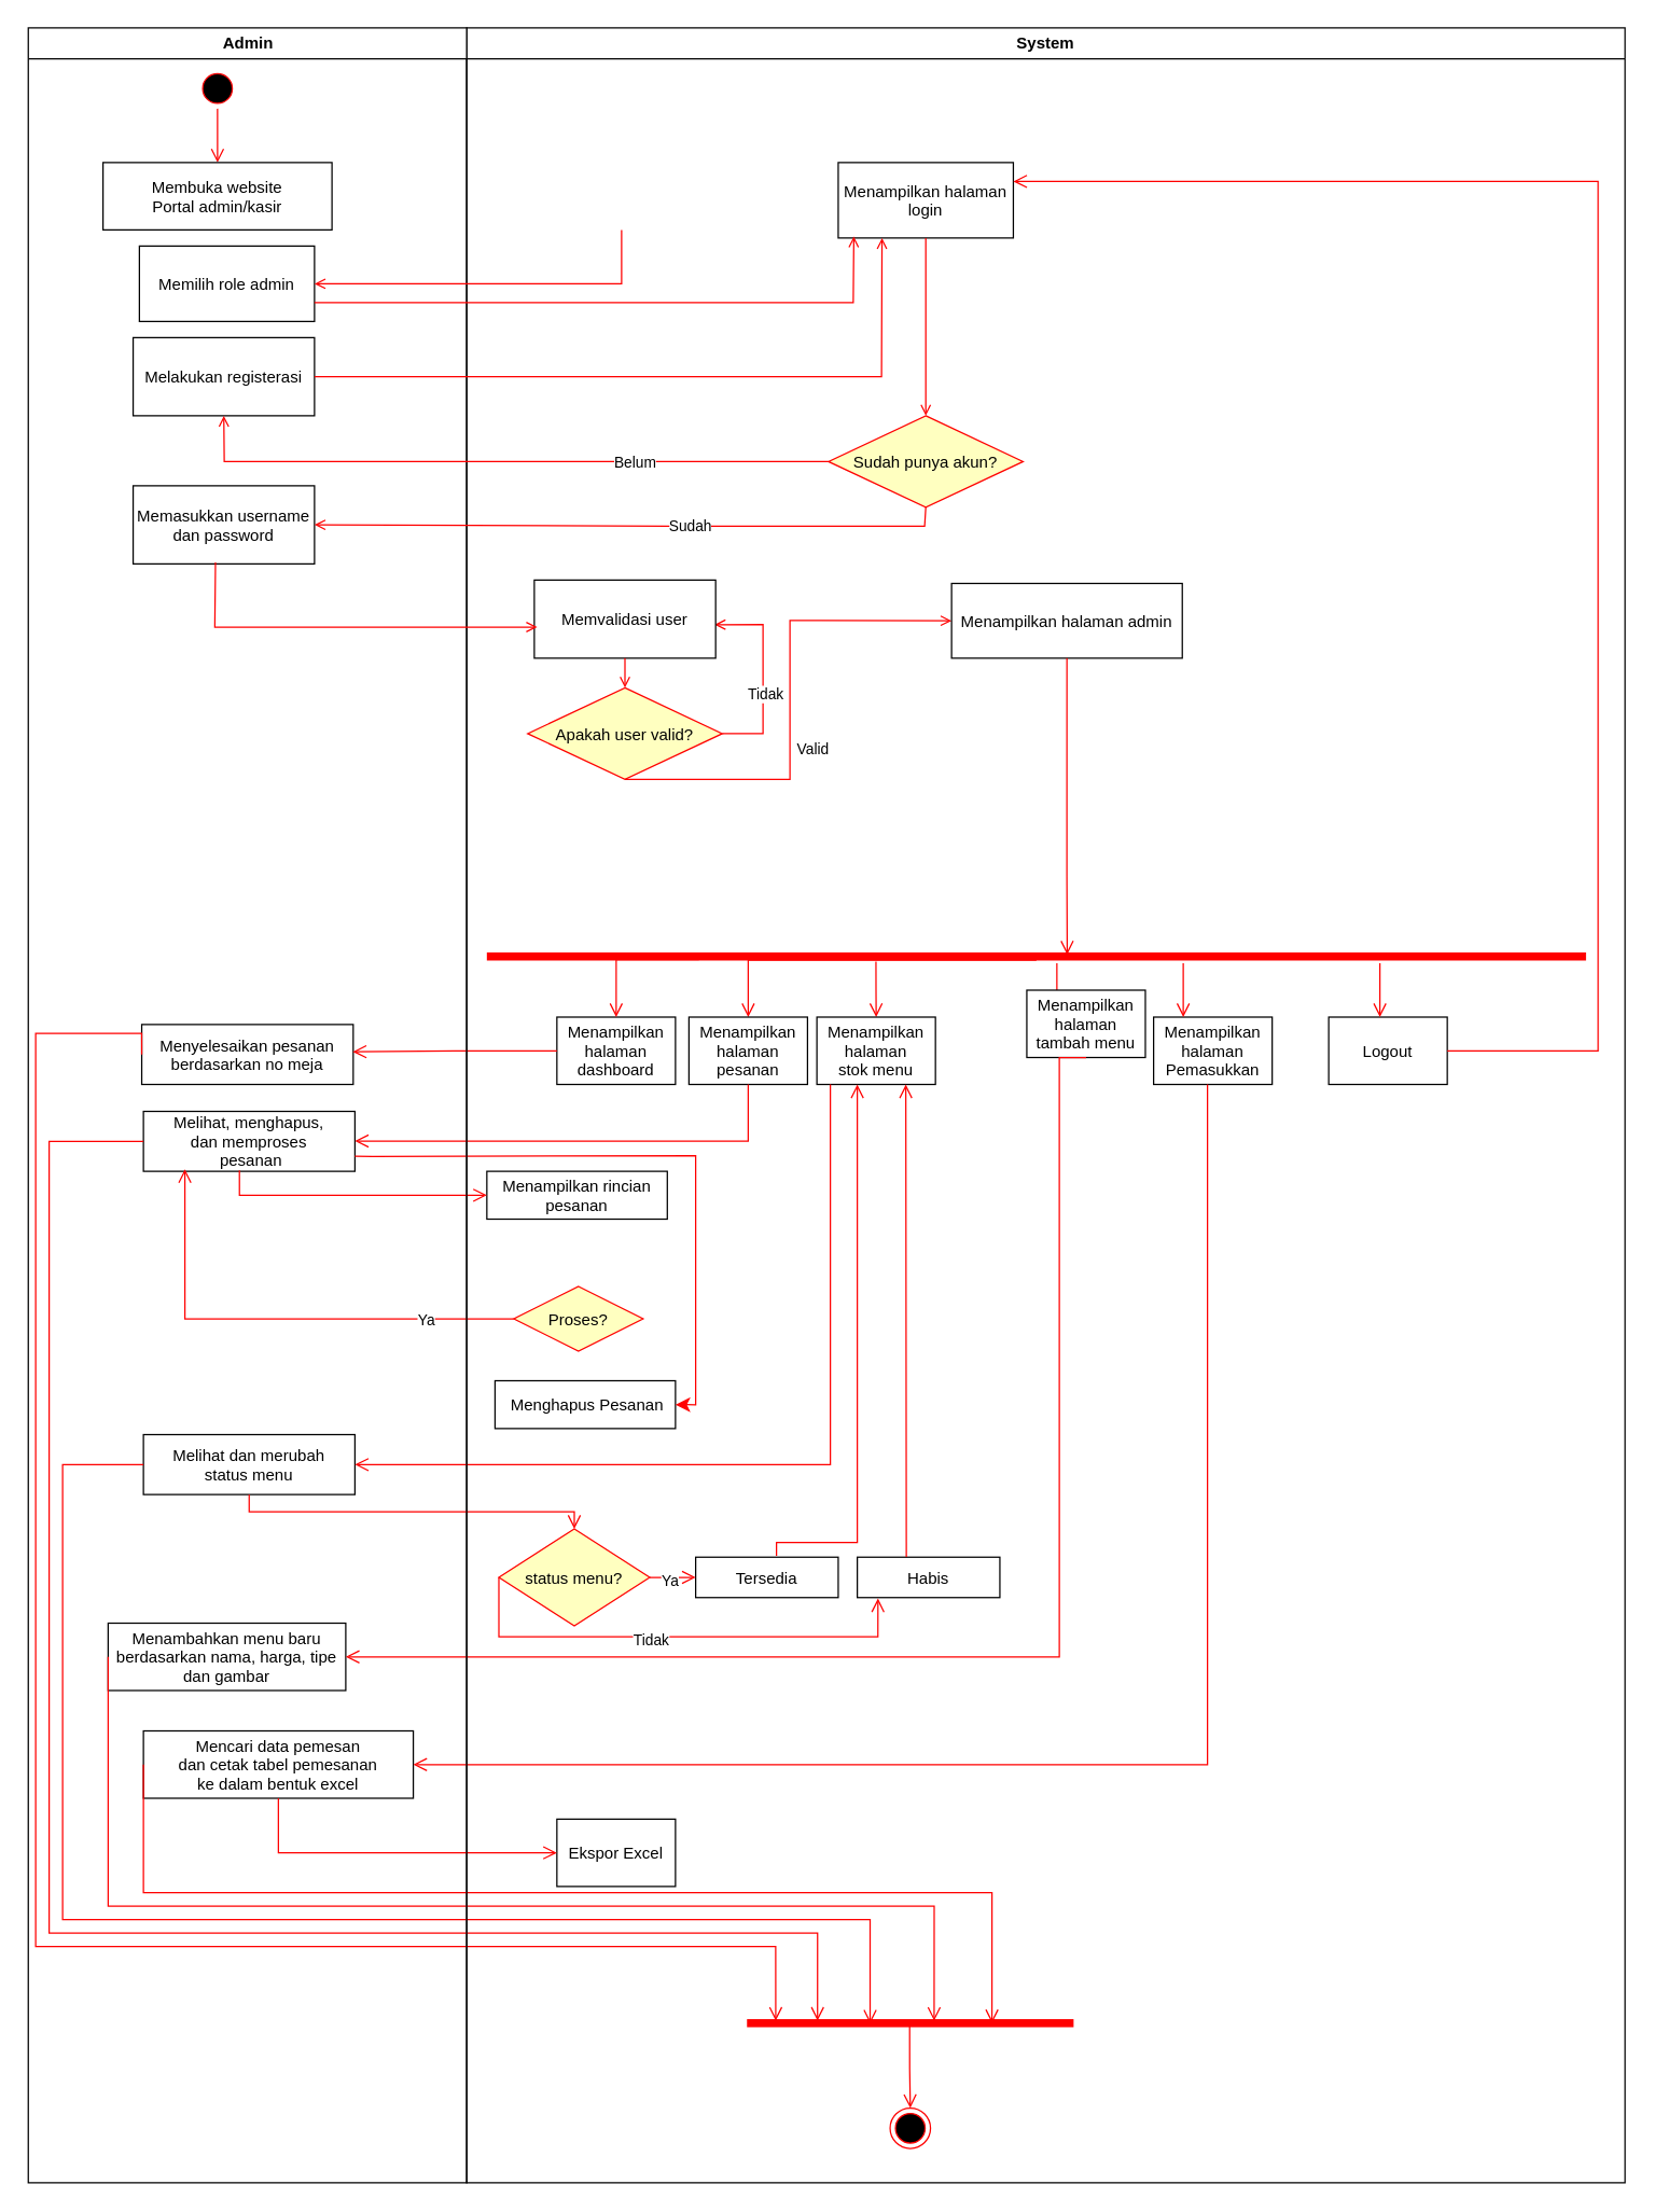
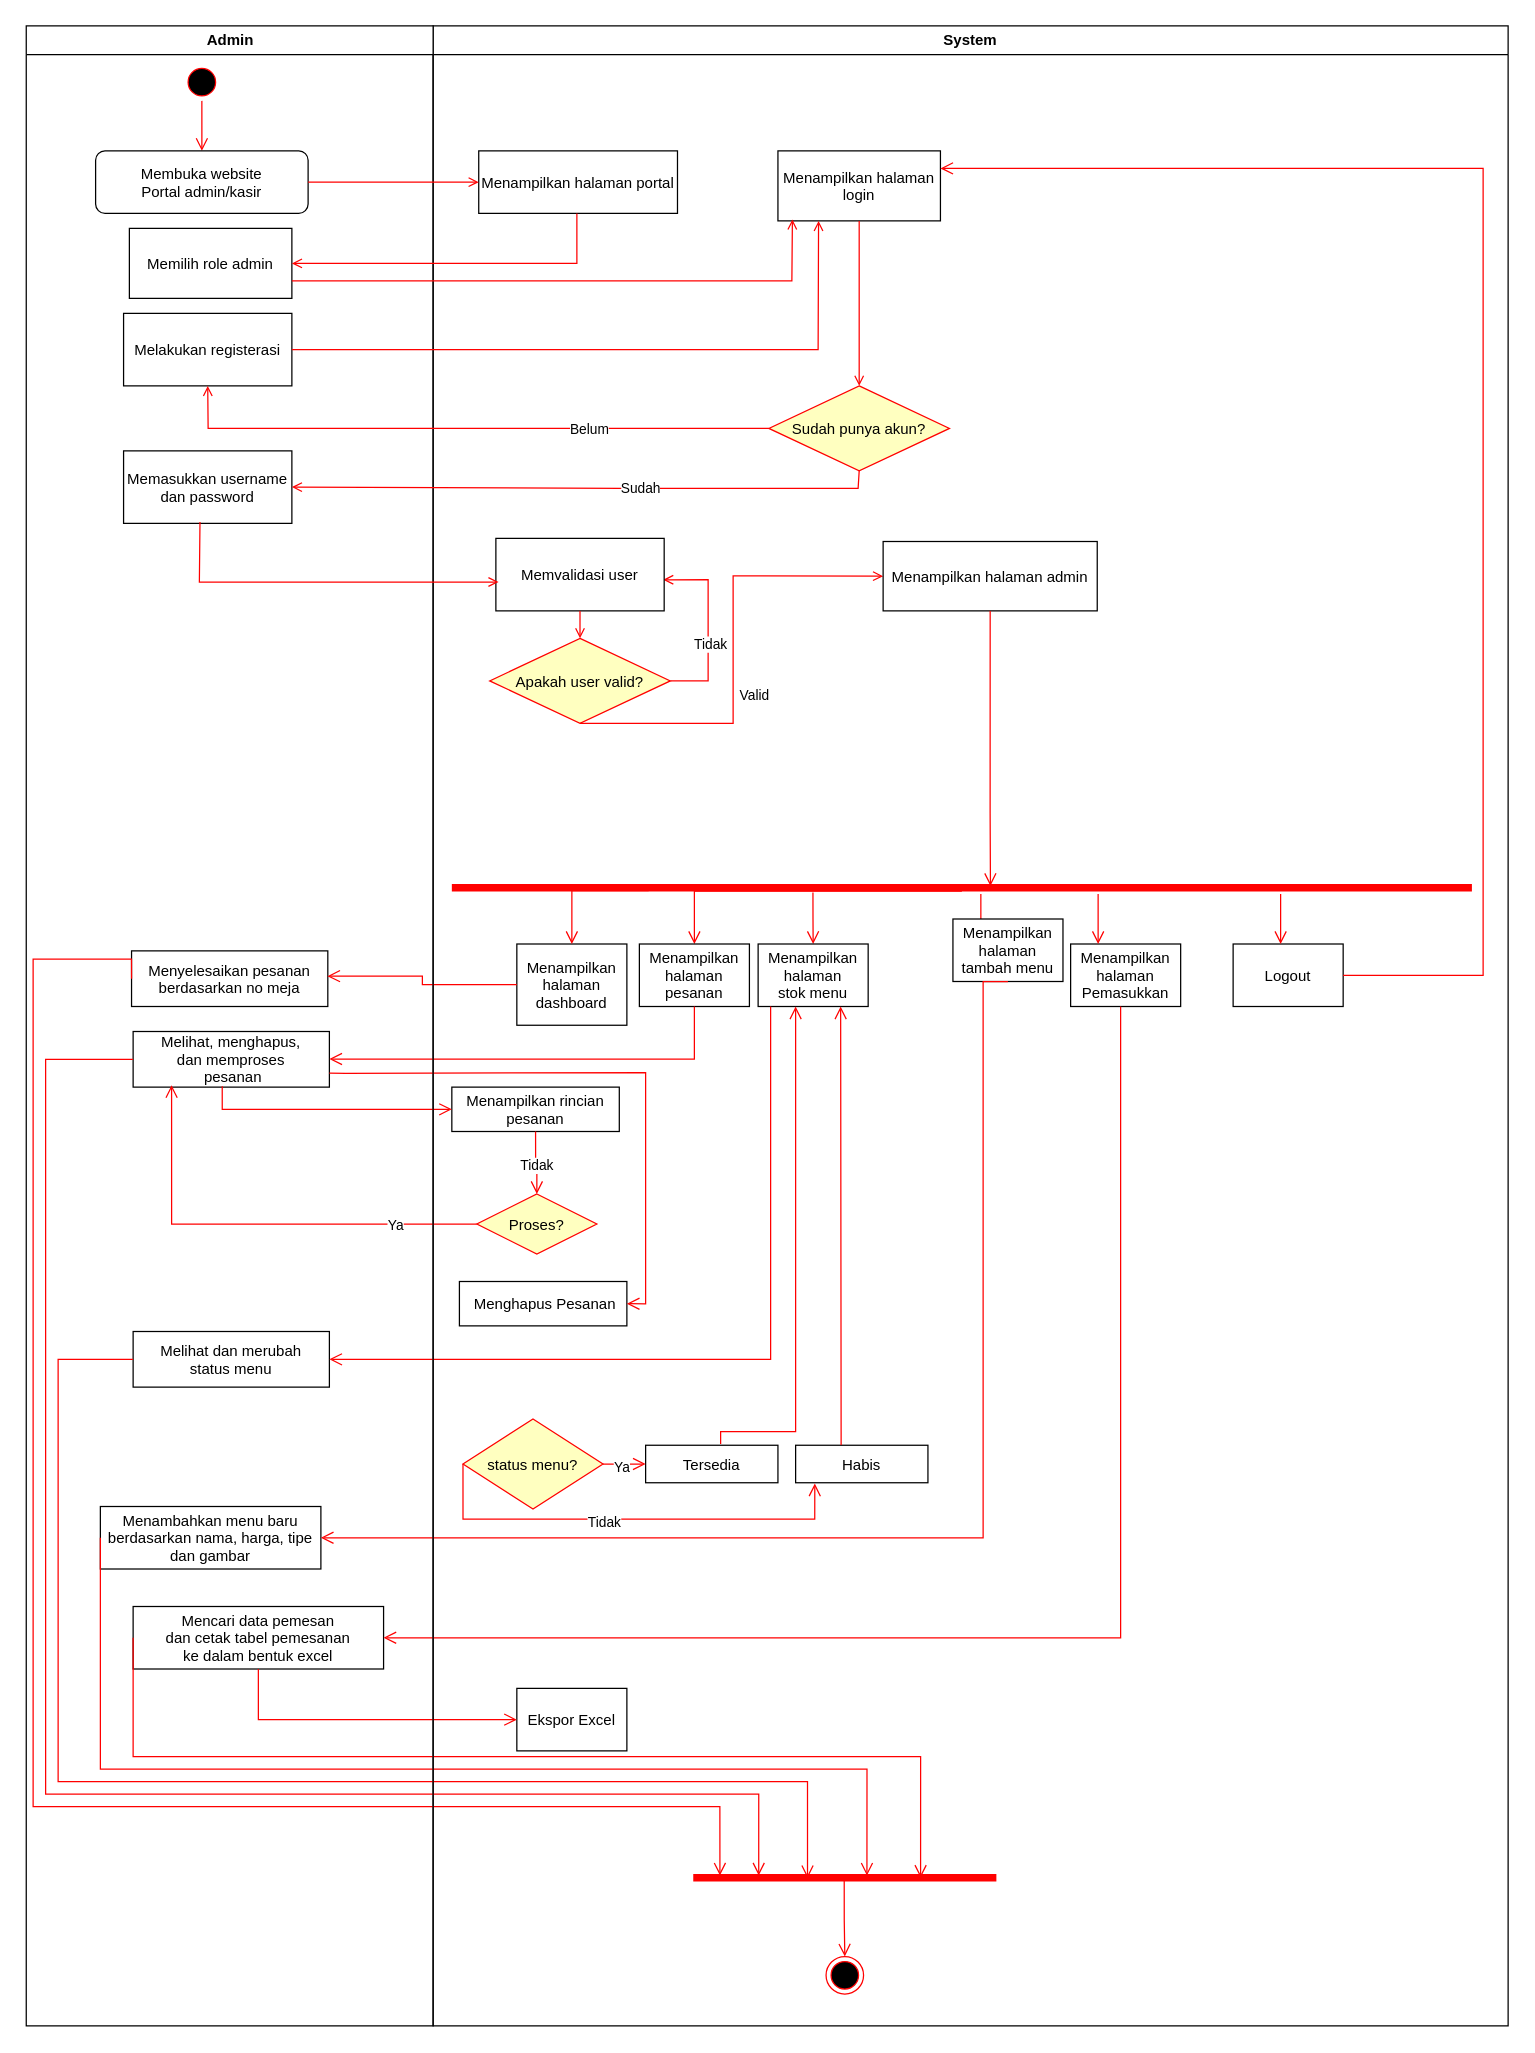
- <mxCell id="71" value="Membuka website&#10;Portal admin/kasir" style="" vertex="1" parent="68"><mxGeometry x="55.49" y="100" width="170" height="50" as="geometry" /></mxCell>
+ <mxCell id="71" value="Membuka website&#10;Portal admin/kasir" style="rounded=1;" vertex="1" parent="68"><mxGeometry x="55.49" y="100" width="170" height="50" as="geometry" /></mxCell>
+ <mxCell id="75" value="" style="endArrow=open;strokeColor=#FF0000;endFill=1;rounded=0;exitX=1;exitY=0.5;exitDx=0;exitDy=0;entryX=0;entryY=0.5;entryDx=0;entryDy=0;" edge="1" parent="68" source="71" target="73"><mxGeometry relative="1" as="geometry"><mxPoint x="206.49" y="125" as="sourcePoint" /><mxPoint x="320.99" y="124.5" as="targetPoint" /></mxGeometry></mxCell>
+ <mxCell id="73" value="Menampilkan halaman portal" style="" vertex="1" parent="68"><mxGeometry x="361.99" y="100" width="159" height="50" as="geometry" /></mxCell>
- <mxCell id="17" value="Menampilkan&#10;halaman&#10;dashboard" style="" vertex="1" parent="2"><mxGeometry x="66.97" y="734.5" width="88.03" height="50" as="geometry" /></mxCell>
+ <mxCell id="17" value="Menampilkan&#10;halaman&#10;dashboard" style="" vertex="1" parent="2"><mxGeometry x="66.97" y="734.5" width="88.03" height="65" as="geometry" /></mxCell>
+ <mxCell id="23" value="" style="edgeStyle=orthogonalEdgeStyle;html=1;verticalAlign=bottom;endArrow=open;endSize=8;strokeColor=#ff0000;rounded=0;exitX=0.5;exitY=1;exitDx=0;exitDy=0;entryX=0.5;entryY=0;entryDx=0;entryDy=0;" edge="1" parent="2" source="21" target="22"><mxGeometry relative="1" as="geometry"><mxPoint x="5" y="1164.5" as="targetPoint" /><mxPoint x="233" y="1314.5" as="sourcePoint" /></mxGeometry></mxCell>
+ <mxCell id="24" value="Tidak" style="edgeLabel;html=1;align=center;verticalAlign=middle;resizable=0;points=[];" connectable="0" vertex="1" parent="23"><mxGeometry x="0.105" relative="1" as="geometry"><mxPoint as="offset" /></mxGeometry></mxCell>
- <mxCell id="54" value="" style="edgeStyle=orthogonalEdgeStyle;html=1;verticalAlign=bottom;endArrow=classic;endSize=8;strokeColor=#ff0000;rounded=0;exitX=1;exitY=0.75;exitDx=0;exitDy=0;entryX=1;entryY=0.5;entryDx=0;entryDy=0;" edge="1" parent="2" source="47" target="25"><mxGeometry relative="1" as="geometry"><mxPoint x="160" y="1022.5" as="targetPoint" /><mxPoint x="-110" y="1104.5" as="sourcePoint" /><Array as="points"><mxPoint x="-70" y="837.5" /><mxPoint x="170" y="837.5" /><mxPoint x="170" y="1022.5" /></Array></mxGeometry></mxCell>
+ <mxCell id="54" value="" style="edgeStyle=orthogonalEdgeStyle;html=1;verticalAlign=bottom;endArrow=open;endSize=8;strokeColor=#ff0000;rounded=0;exitX=1;exitY=0.75;exitDx=0;exitDy=0;entryX=1;entryY=0.5;entryDx=0;entryDy=0;" edge="1" parent="2" source="47" target="25"><mxGeometry relative="1" as="geometry"><mxPoint x="160" y="1022.5" as="targetPoint" /><mxPoint x="-110" y="1104.5" as="sourcePoint" /><Array as="points"><mxPoint x="-70" y="837.5" /><mxPoint x="170" y="837.5" /><mxPoint x="170" y="1022.5" /></Array></mxGeometry></mxCell>
- <mxCell id="64" value="" style="edgeStyle=orthogonalEdgeStyle;html=1;verticalAlign=bottom;endArrow=open;endSize=8;strokeColor=#ff0000;rounded=0;exitX=0.5;exitY=1;exitDx=0;exitDy=0;entryX=0.5;entryY=0;entryDx=0;entryDy=0;" edge="1" parent="2" source="50" target="28"><mxGeometry relative="1" as="geometry"><mxPoint x="-15.03" y="1224.5" as="targetPoint" /><mxPoint x="67.97" y="1224.5" as="sourcePoint" /></mxGeometry></mxCell>
